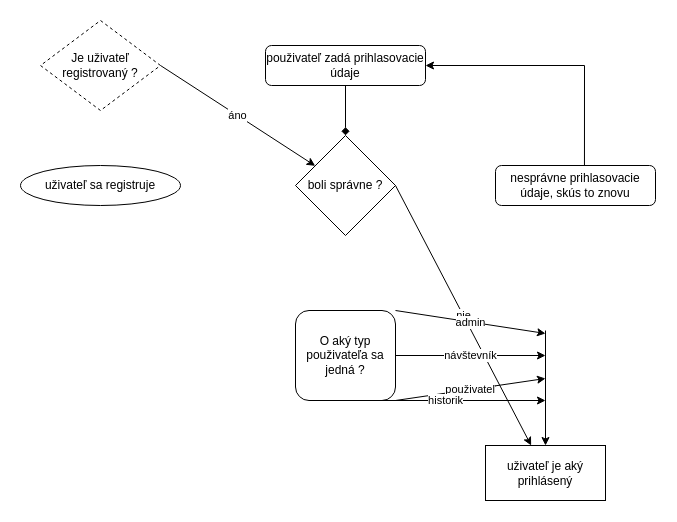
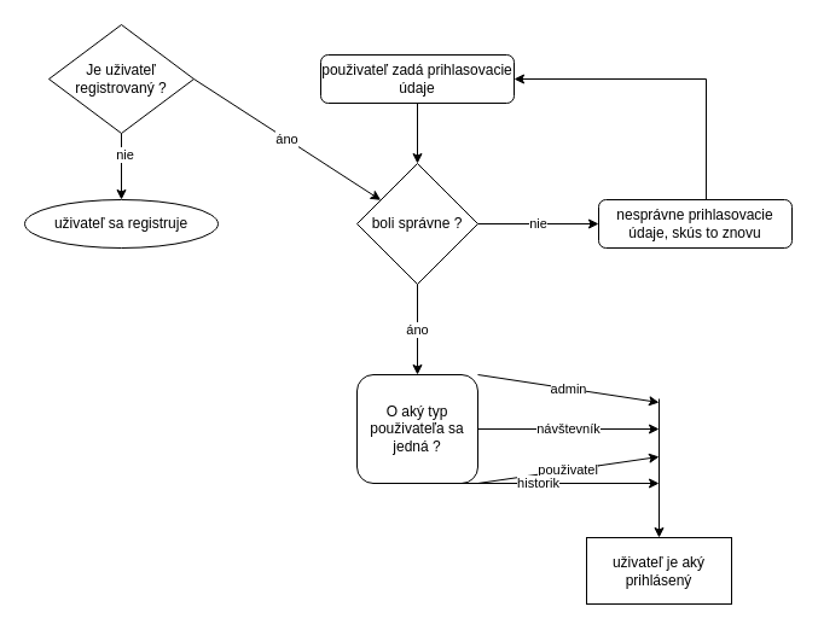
- <mxCell id="2" value="Je uživateľ registrovaný ?" style="rhombus;whiteSpace=wrap;html=1;dashed=1;" parent="1" vertex="1"><mxGeometry x="40" y="20" width="120" height="90" as="geometry" /></mxCell>
+ <mxCell id="2" value="Je uživateľ registrovaný ?" style="rhombus;whiteSpace=wrap;html=1;" parent="1" vertex="1"><mxGeometry x="40" y="20" width="120" height="90" as="geometry" /></mxCell>
- <mxCell id="9" value="" style="endArrow=diamond;html=1;rounded=0;exitX=0.5;exitY=1;exitDx=0;exitDy=0;entryX=0.5;entryY=0;entryDx=0;entryDy=0;" parent="1" source="7" target="8" edge="1"><mxGeometry width="50" height="50" relative="1" as="geometry"><mxPoint x="405" y="150" as="sourcePoint" /><mxPoint x="455" y="100" as="targetPoint" /></mxGeometry></mxCell>
+ <mxCell id="9" value="" style="endArrow=classic;html=1;rounded=0;exitX=0.5;exitY=1;exitDx=0;exitDy=0;entryX=0.5;entryY=0;entryDx=0;entryDy=0;" parent="1" source="7" target="8" edge="1"><mxGeometry width="50" height="50" relative="1" as="geometry"><mxPoint x="405" y="150" as="sourcePoint" /><mxPoint x="455" y="100" as="targetPoint" /></mxGeometry></mxCell>
+ <mxCell id="4" value="" style="endArrow=classic;html=1;rounded=0;exitX=0.5;exitY=1;exitDx=0;exitDy=0;entryX=0.5;entryY=0;entryDx=0;entryDy=0;" parent="1" source="2" target="6" edge="1"><mxGeometry width="50" height="50" relative="1" as="geometry"><mxPoint x="335" y="150" as="sourcePoint" /><mxPoint x="100" y="160" as="targetPoint" /></mxGeometry></mxCell>
+ <mxCell id="5" value="nie" style="edgeLabel;html=1;align=center;verticalAlign=middle;resizable=0;points=[];" parent="4" vertex="1" connectable="0"><mxGeometry x="-0.4" y="2" relative="1" as="geometry"><mxPoint as="offset" /></mxGeometry></mxCell>
- <mxCell id="10" value="nie" style="endArrow=classic;html=1;rounded=0;exitX=1;exitY=0.5;exitDx=0;exitDy=0;" parent="1" source="8" target="19" edge="1"><mxGeometry width="50" height="50" relative="1" as="geometry"><mxPoint x="405" y="150" as="sourcePoint" /><mxPoint x="485" y="185" as="targetPoint" /></mxGeometry></mxCell>
+ <mxCell id="10" value="nie" style="endArrow=classic;html=1;rounded=0;exitX=1;exitY=0.5;exitDx=0;exitDy=0;entryX=0;entryY=0.5;entryDx=0;entryDy=0;" parent="1" source="8" target="12" edge="1"><mxGeometry width="50" height="50" relative="1" as="geometry"><mxPoint x="405" y="150" as="sourcePoint" /><mxPoint x="485" y="185" as="targetPoint" /></mxGeometry></mxCell>
+ <mxCell id="11" value="áno" style="endArrow=classic;html=1;rounded=0;exitX=0.5;exitY=1;exitDx=0;exitDy=0;entryX=0.5;entryY=0;entryDx=0;entryDy=0;" parent="1" source="8" target="14" edge="1"><mxGeometry width="50" height="50" relative="1" as="geometry"><mxPoint x="405" y="150" as="sourcePoint" /><mxPoint x="345" y="300" as="targetPoint" /><Array as="points"><mxPoint x="345" y="270" /></Array></mxGeometry></mxCell>
